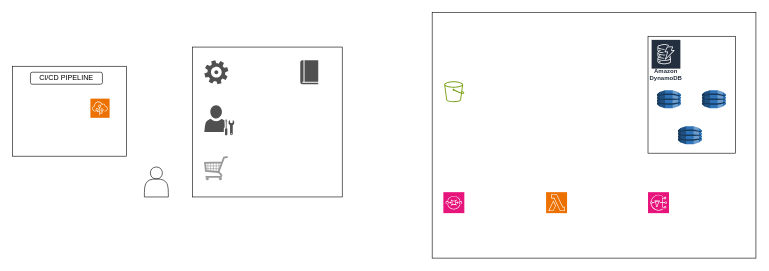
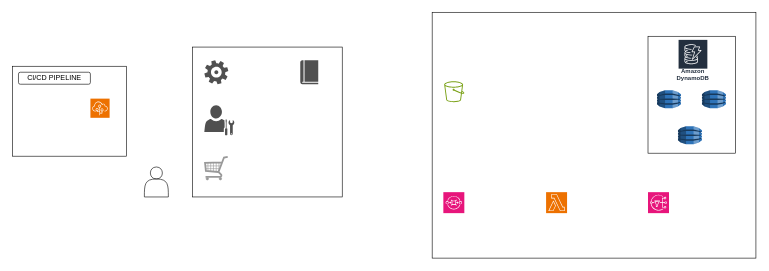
- <mxCell id="21" value="Amazon DynamoDB" style="sketch=0;outlineConnect=0;fontColor=#232F3E;gradientColor=none;strokeColor=#ffffff;fillColor=#232F3E;dashed=0;verticalLabelPosition=middle;verticalAlign=bottom;align=center;html=1;whiteSpace=wrap;fontSize=10;fontStyle=1;spacing=3;shape=mxgraph.aws4.productIcon;prIcon=mxgraph.aws4.dynamodb;" vertex="1" parent="1"><mxGeometry x="1085" y="65" width="50" height="75" as="geometry" /></mxCell>
+ <mxCell id="21" value="Amazon DynamoDB" style="sketch=0;outlineConnect=0;fontColor=#232F3E;gradientColor=none;strokeColor=#ffffff;fillColor=#232F3E;dashed=0;verticalLabelPosition=middle;verticalAlign=bottom;align=center;html=1;whiteSpace=wrap;fontSize=10;fontStyle=1;spacing=3;shape=mxgraph.aws4.productIcon;prIcon=mxgraph.aws4.dynamodb;" vertex="1" parent="1"><mxGeometry x="1130" y="65" width="50" height="75" as="geometry" /></mxCell>
- <mxCell id="7" value="CI/CD PIPELINE" style="rounded=1;whiteSpace=wrap;html=1;" vertex="1" parent="1"><mxGeometry x="50" y="120" width="120" height="20" as="geometry" /></mxCell>
+ <mxCell id="7" value="CI/CD PIPELINE" style="rounded=1;whiteSpace=wrap;html=1;" vertex="1" parent="1"><mxGeometry x="30" y="120" width="120" height="20" as="geometry" /></mxCell>
